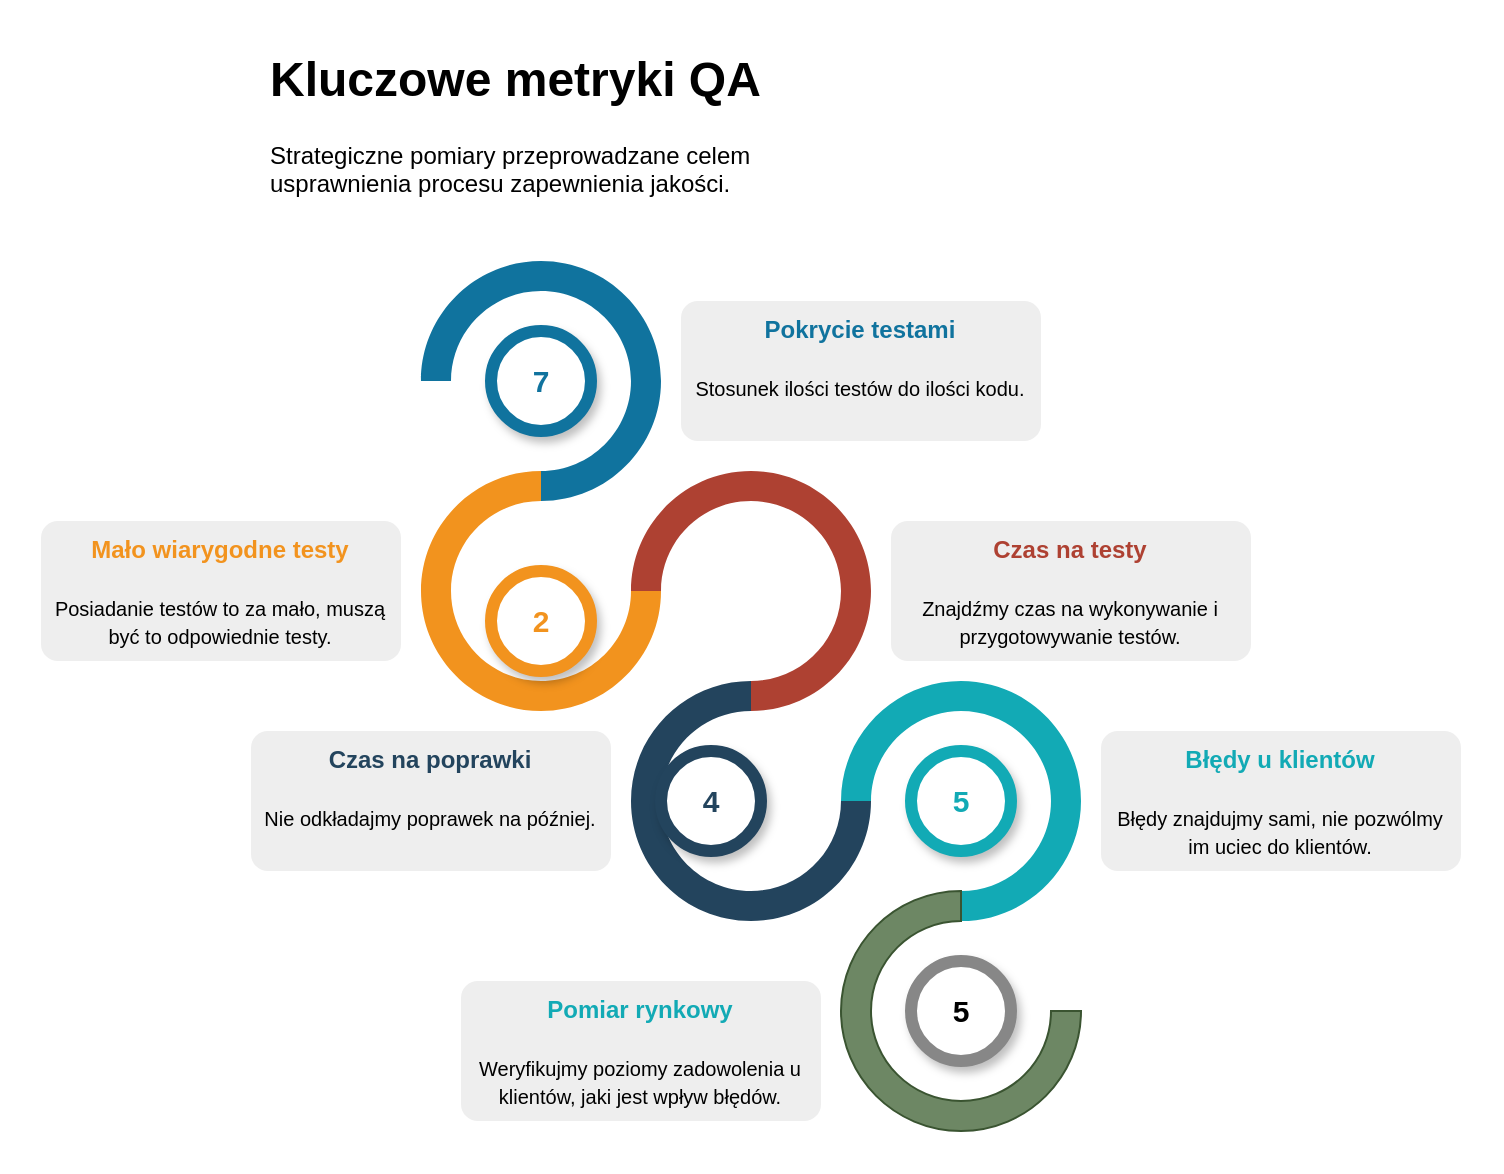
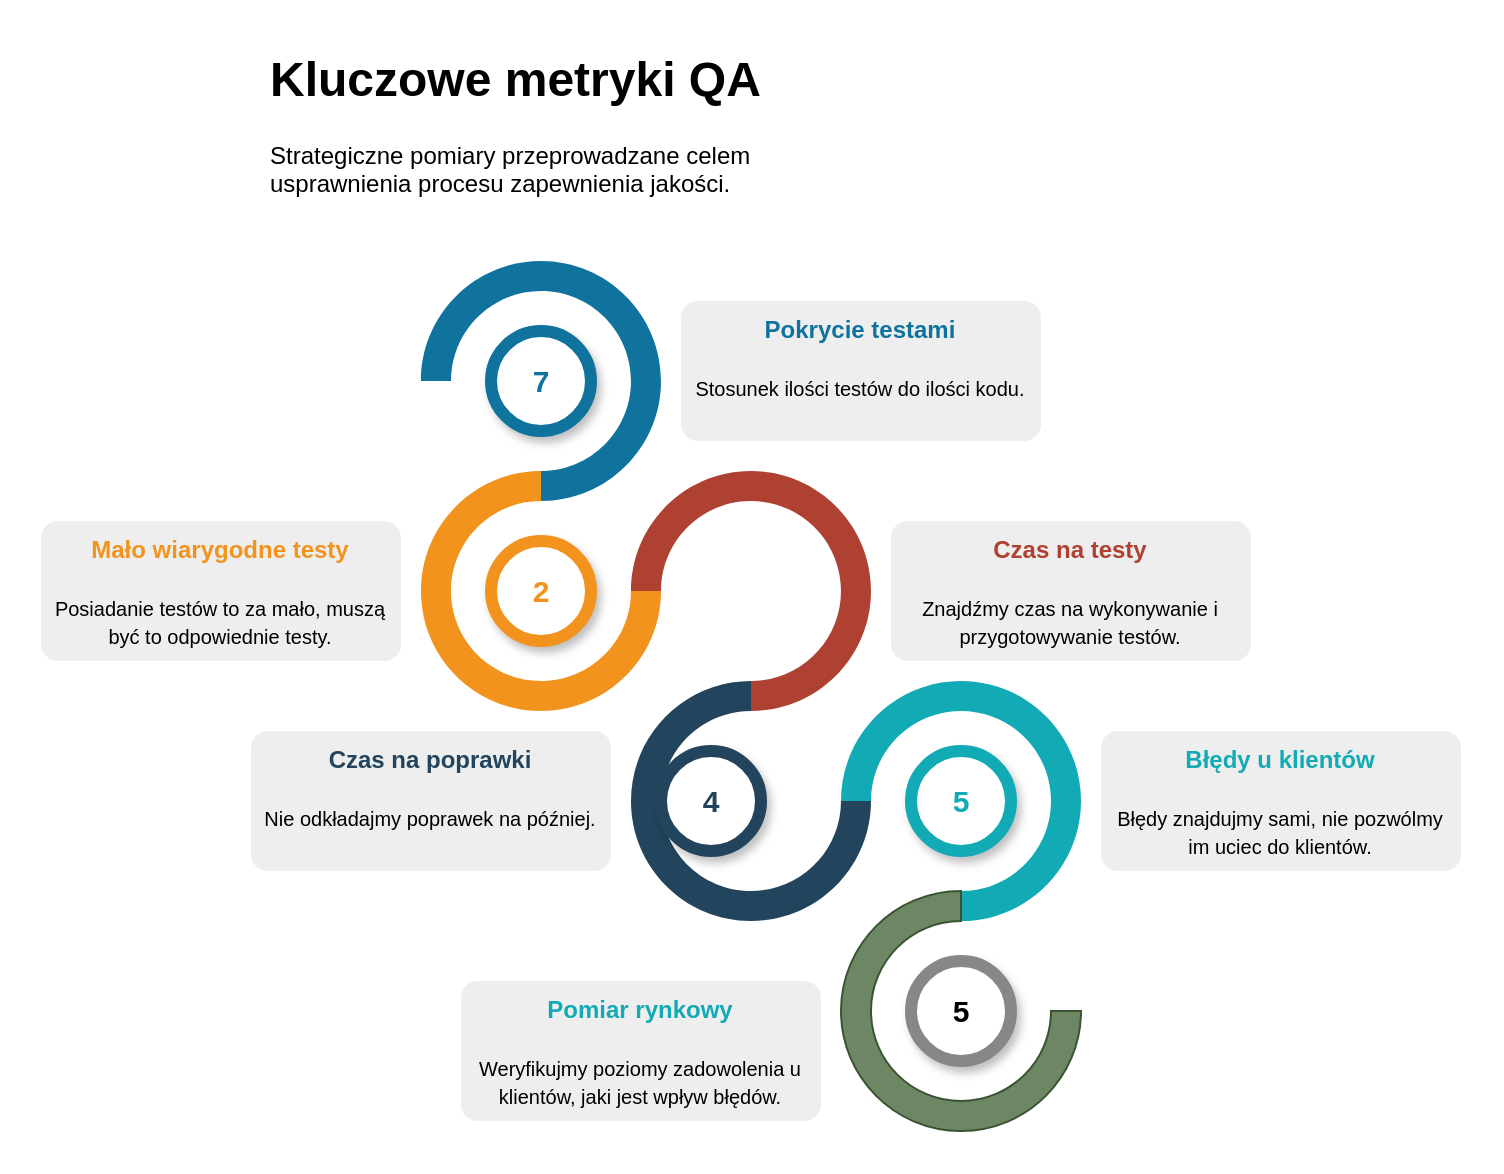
- <mxCell id="10" value="2" style="shape=ellipse;strokeWidth=6;fillColor=#ffffff;strokeColor=#F2931E;fontSize=15;html=1;fontStyle=1;fontColor=#F2931E;shadow=1;" vertex="1" parent="1"><mxGeometry x="245" y="285" width="50" height="50" as="geometry" /></mxCell>
+ <mxCell id="10" value="2" style="shape=ellipse;strokeWidth=6;fillColor=#ffffff;strokeColor=#F2931E;fontSize=15;html=1;fontStyle=1;fontColor=#F2931E;shadow=1;" vertex="1" parent="1"><mxGeometry x="245" y="270" width="50" height="50" as="geometry" /></mxCell>
